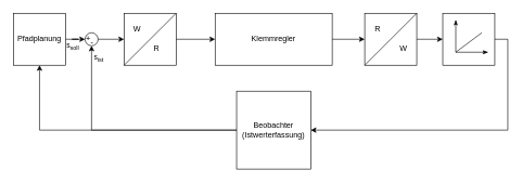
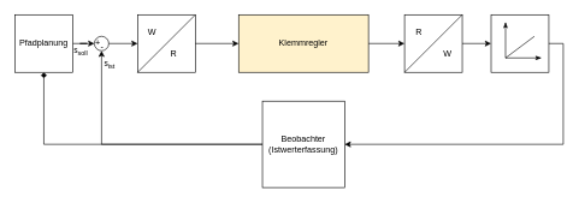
- <mxCell id="3" value="Klemmregler" style="rounded=0;whiteSpace=wrap;html=1;" parent="1" vertex="1"><mxGeometry x="330" y="20" width="180" height="80" as="geometry" /></mxCell>
+ <mxCell id="3" value="Klemmregler" style="rounded=0;whiteSpace=wrap;html=1;fillColor=#fff2cc;" parent="1" vertex="1"><mxGeometry x="330" y="20" width="180" height="80" as="geometry" /></mxCell>
- <mxCell id="21" style="edgeStyle=orthogonalEdgeStyle;rounded=0;orthogonalLoop=1;jettySize=auto;html=1;entryX=0.5;entryY=1;entryDx=0;entryDy=0;" parent="1" source="22" target="26" edge="1"><mxGeometry relative="1" as="geometry" /></mxCell>
+ <mxCell id="21" style="edgeStyle=orthogonalEdgeStyle;rounded=0;orthogonalLoop=1;jettySize=auto;html=1;entryX=0.5;entryY=1;entryDx=0;entryDy=0;endArrow=diamond;" parent="1" source="22" target="26" edge="1"><mxGeometry relative="1" as="geometry" /></mxCell>
